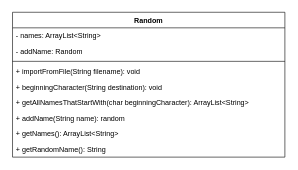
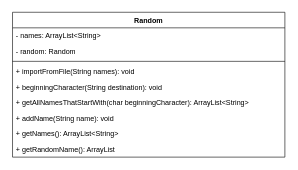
- <mxCell id="4" value="- addName: Random" style="text;strokeColor=none;fillColor=none;align=left;verticalAlign=top;spacingLeft=4;spacingRight=4;overflow=hidden;rotatable=0;points=[[0,0.5],[1,0.5]];portConstraint=eastwest;" parent="2" vertex="1"><mxGeometry y="52" width="455" height="26" as="geometry" /></mxCell>
+ <mxCell id="4" value="- random: Random" style="text;strokeColor=none;fillColor=none;align=left;verticalAlign=top;spacingLeft=4;spacingRight=4;overflow=hidden;rotatable=0;points=[[0,0.5],[1,0.5]];portConstraint=eastwest;" parent="2" vertex="1"><mxGeometry y="52" width="455" height="26" as="geometry" /></mxCell>
- <mxCell id="6" value="+ importFromFile(String filename): void" style="text;strokeColor=none;fillColor=none;align=left;verticalAlign=top;spacingLeft=4;spacingRight=4;overflow=hidden;rotatable=0;points=[[0,0.5],[1,0.5]];portConstraint=eastwest;" parent="2" vertex="1"><mxGeometry y="86" width="455" height="26" as="geometry" /></mxCell>
+ <mxCell id="6" value="+ importFromFile(String names): void" style="text;strokeColor=none;fillColor=none;align=left;verticalAlign=top;spacingLeft=4;spacingRight=4;overflow=hidden;rotatable=0;points=[[0,0.5],[1,0.5]];portConstraint=eastwest;" parent="2" vertex="1"><mxGeometry y="86" width="455" height="26" as="geometry" /></mxCell>
- <mxCell id="9" value="+ addName(String name): random" style="text;strokeColor=none;fillColor=none;align=left;verticalAlign=top;spacingLeft=4;spacingRight=4;overflow=hidden;rotatable=0;points=[[0,0.5],[1,0.5]];portConstraint=eastwest;" parent="2" vertex="1"><mxGeometry y="164" width="455" height="26" as="geometry" /></mxCell>
+ <mxCell id="9" value="+ addName(String name): void" style="text;strokeColor=none;fillColor=none;align=left;verticalAlign=top;spacingLeft=4;spacingRight=4;overflow=hidden;rotatable=0;points=[[0,0.5],[1,0.5]];portConstraint=eastwest;" parent="2" vertex="1"><mxGeometry y="164" width="455" height="26" as="geometry" /></mxCell>
- <mxCell id="11" value="+ getRandomName(): String " style="text;strokeColor=none;fillColor=none;align=left;verticalAlign=top;spacingLeft=4;spacingRight=4;overflow=hidden;rotatable=0;points=[[0,0.5],[1,0.5]];portConstraint=eastwest;" parent="2" vertex="1"><mxGeometry y="216" width="455" height="26" as="geometry" /></mxCell>
+ <mxCell id="11" value="+ getRandomName(): ArrayList " style="text;strokeColor=none;fillColor=none;align=left;verticalAlign=top;spacingLeft=4;spacingRight=4;overflow=hidden;rotatable=0;points=[[0,0.5],[1,0.5]];portConstraint=eastwest;" parent="2" vertex="1"><mxGeometry y="216" width="455" height="26" as="geometry" /></mxCell>
